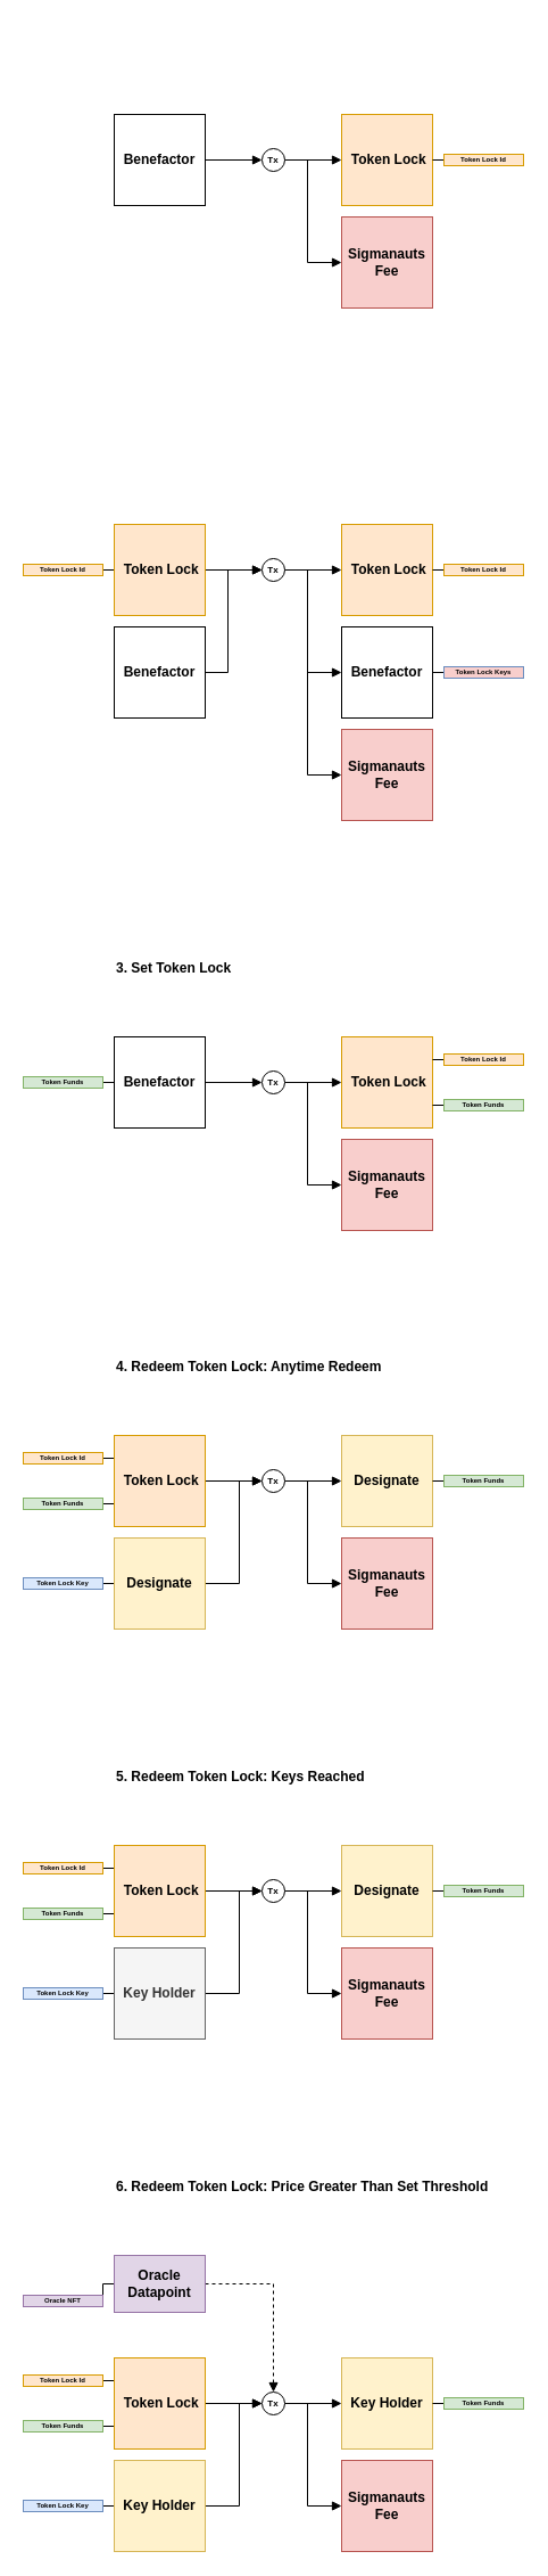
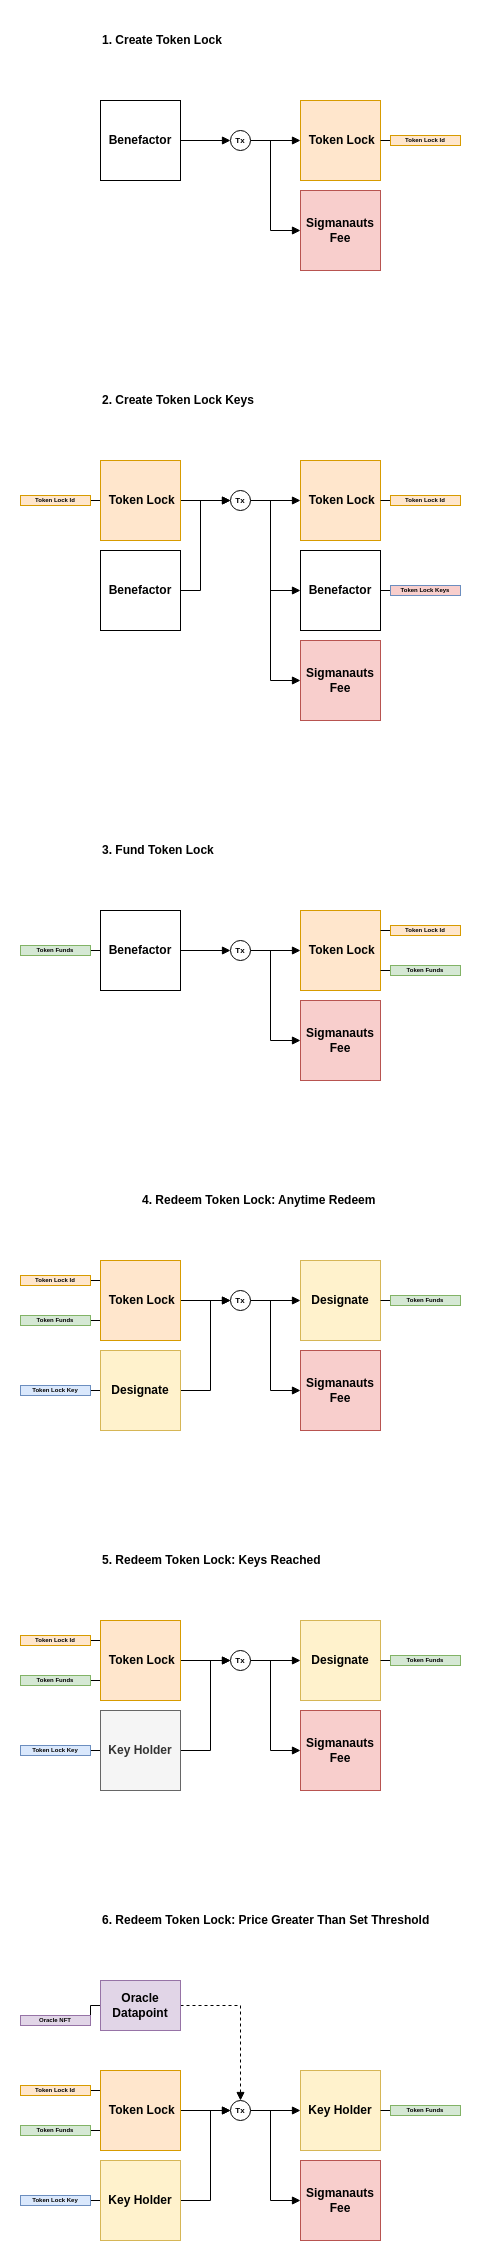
+ <mxCell id="2" value="1. Create Token Lock" style="text;html=1;strokeColor=none;fillColor=none;align=left;verticalAlign=middle;whiteSpace=wrap;rounded=0;fontStyle=1" vertex="1" parent="1"><mxGeometry x="100" y="20" width="160" height="40" as="geometry" /></mxCell>
+ <mxCell id="13" value="2. Create Token Lock Keys" style="text;html=1;strokeColor=none;fillColor=none;align=left;verticalAlign=middle;whiteSpace=wrap;rounded=0;fontStyle=1" vertex="1" parent="1"><mxGeometry x="100" y="380" width="160" height="40" as="geometry" /></mxCell>
- <mxCell id="25" value="3. Set Token Lock" style="text;html=1;strokeColor=none;fillColor=none;align=left;verticalAlign=middle;whiteSpace=wrap;rounded=0;fontStyle=1" vertex="1" parent="1"><mxGeometry x="100" y="830" width="310" height="40" as="geometry" /></mxCell>
+ <mxCell id="25" value="3. Fund Token Lock" style="text;html=1;strokeColor=none;fillColor=none;align=left;verticalAlign=middle;whiteSpace=wrap;rounded=0;fontStyle=1" vertex="1" parent="1"><mxGeometry x="100" y="830" width="310" height="40" as="geometry" /></mxCell>
- <mxCell id="42" value="4. Redeem Token Lock: Anytime Redeem" style="text;html=1;strokeColor=none;fillColor=none;align=left;verticalAlign=middle;whiteSpace=wrap;rounded=0;fontStyle=1" vertex="1" parent="1"><mxGeometry x="100" y="1180" width="310" height="40" as="geometry" /></mxCell>
+ <mxCell id="42" value="4. Redeem Token Lock: Anytime Redeem" style="text;html=1;strokeColor=none;fillColor=none;align=left;verticalAlign=middle;whiteSpace=wrap;rounded=0;fontStyle=1" vertex="1" parent="1"><mxGeometry x="140" y="1180" width="310" height="40" as="geometry" /></mxCell>
